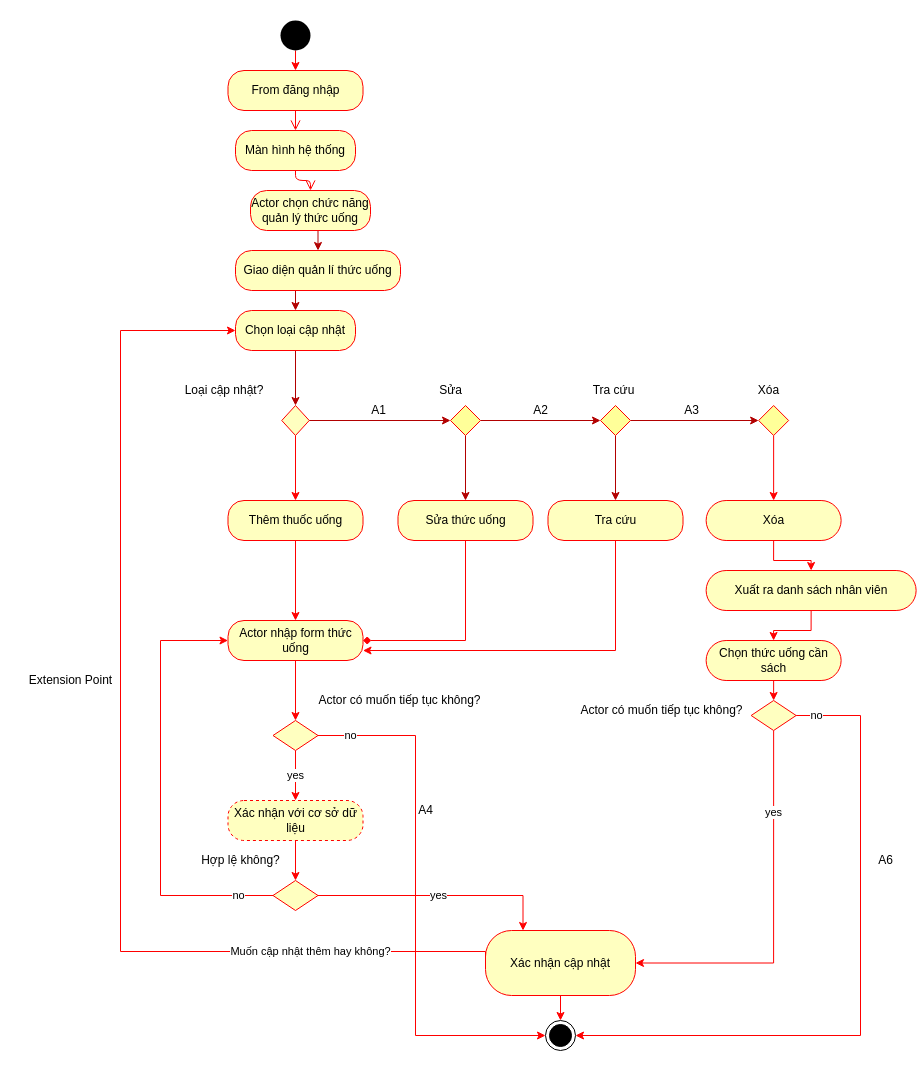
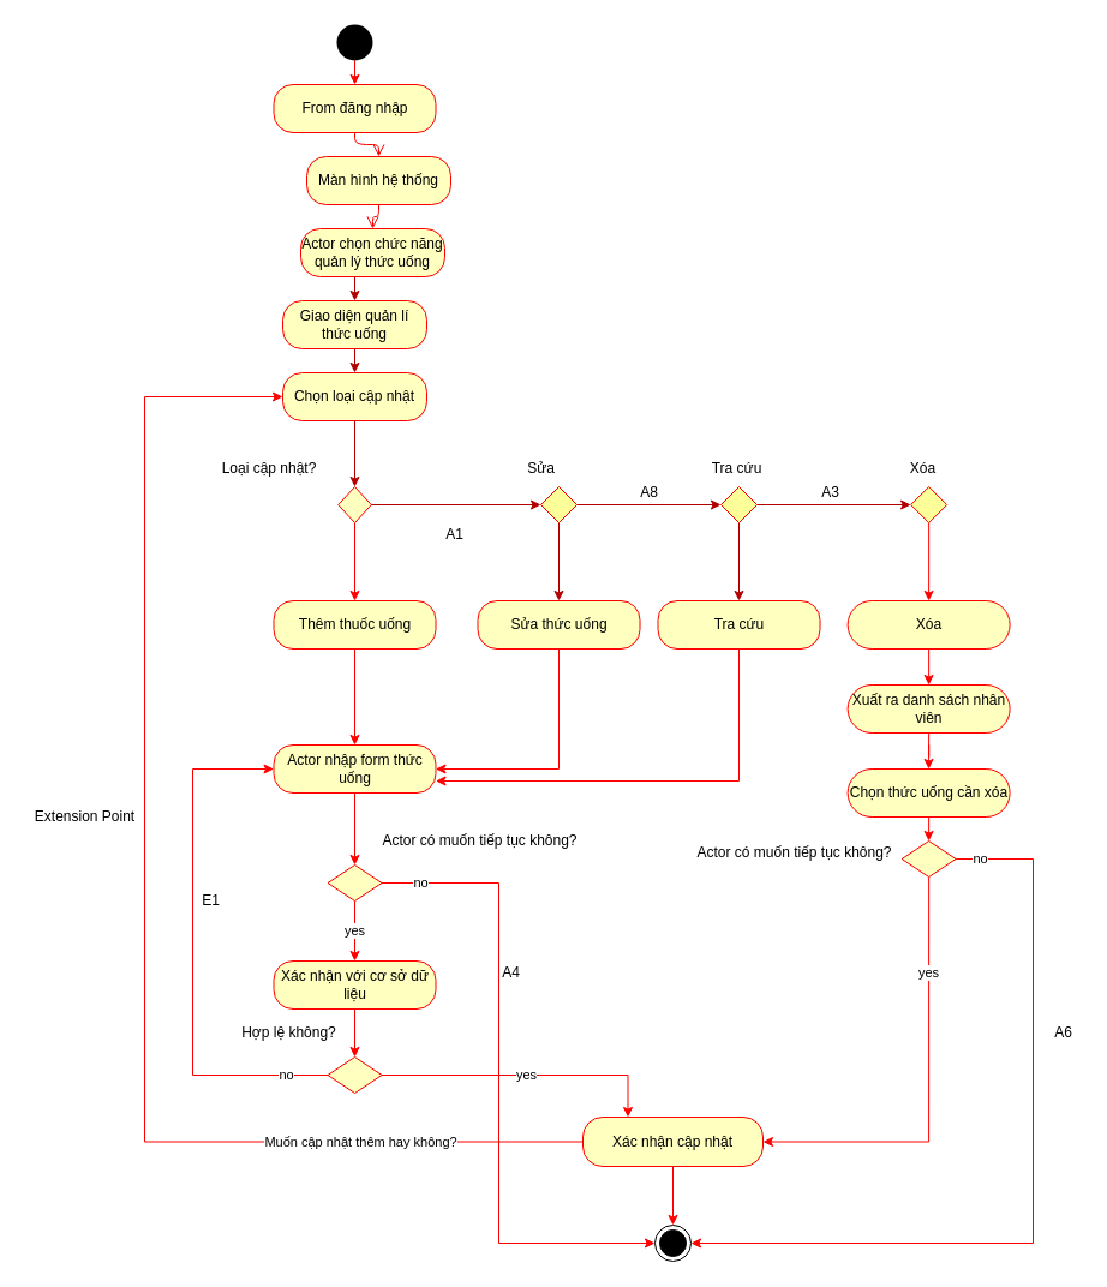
- <mxCell id="7" value="Màn hình hệ thống" style="rounded=1;whiteSpace=wrap;html=1;arcSize=40;fontColor=#000000;fillColor=#ffffc0;strokeColor=#ff0000;" vertex="1" parent="1"><mxGeometry x="235" y="130" width="120" height="40" as="geometry" /></mxCell>
+ <mxCell id="7" value="Màn hình hệ thống" style="rounded=1;whiteSpace=wrap;html=1;arcSize=40;fontColor=#000000;fillColor=#ffffc0;strokeColor=#ff0000;" vertex="1" parent="1"><mxGeometry x="255" y="130" width="120" height="40" as="geometry" /></mxCell>
- <mxCell id="10" value="Giao diện quản lí thức uống" style="rounded=1;whiteSpace=wrap;html=1;arcSize=40;fontColor=#000000;fillColor=#ffffc0;strokeColor=#ff0000;" vertex="1" parent="1"><mxGeometry x="235" y="250" width="165" height="40" as="geometry" /></mxCell>
+ <mxCell id="10" value="Giao diện quản lí thức uống" style="rounded=1;whiteSpace=wrap;html=1;arcSize=40;fontColor=#000000;fillColor=#ffffc0;strokeColor=#ff0000;" vertex="1" parent="1"><mxGeometry x="235" y="250" width="120" height="40" as="geometry" /></mxCell>
- <mxCell id="60" value="A1" style="text;html=1;align=center;verticalAlign=middle;resizable=0;points=[];autosize=1;" vertex="1" parent="1"><mxGeometry x="362.5" y="400" width="30" height="20" as="geometry" /></mxCell>
+ <mxCell id="60" value="A1" style="text;html=1;align=center;verticalAlign=middle;resizable=0;points=[];autosize=1;" vertex="1" parent="1"><mxGeometry x="362.5" y="435" width="30" height="20" as="geometry" /></mxCell>
- <mxCell id="61" value="A2" style="text;html=1;align=center;verticalAlign=middle;resizable=0;points=[];autosize=1;" vertex="1" parent="1"><mxGeometry x="525" y="400" width="30" height="20" as="geometry" /></mxCell>
+ <mxCell id="61" value="A8" style="text;html=1;align=center;verticalAlign=middle;resizable=0;points=[];autosize=1;" vertex="1" parent="1"><mxGeometry x="525" y="400" width="30" height="20" as="geometry" /></mxCell>
- <mxCell id="50" value="Xuất ra danh sách nhân viên" style="rounded=1;whiteSpace=wrap;html=1;arcSize=50;fontColor=#000000;fillColor=#ffffc0;strokeColor=#ff0000;" vertex="1" parent="1"><mxGeometry x="705.63" y="570" width="210" height="40" as="geometry" /></mxCell>
+ <mxCell id="50" value="Xuất ra danh sách nhân viên" style="rounded=1;whiteSpace=wrap;html=1;arcSize=50;fontColor=#000000;fillColor=#ffffc0;strokeColor=#ff0000;" vertex="1" parent="1"><mxGeometry x="705.63" y="570" width="135" height="40" as="geometry" /></mxCell>
- <mxCell id="33" style="edgeStyle=orthogonalEdgeStyle;rounded=0;orthogonalLoop=1;jettySize=auto;html=1;exitX=0.5;exitY=1;exitDx=0;exitDy=0;entryX=1;entryY=0.5;entryDx=0;entryDy=0;strokeColor=#ff0000;endArrow=diamond;" edge="1" parent="1" source="34" target="40"><mxGeometry relative="1" as="geometry" /></mxCell>
+ <mxCell id="33" style="edgeStyle=orthogonalEdgeStyle;rounded=0;orthogonalLoop=1;jettySize=auto;html=1;exitX=0.5;exitY=1;exitDx=0;exitDy=0;entryX=1;entryY=0.5;entryDx=0;entryDy=0;strokeColor=#ff0000;" edge="1" parent="1" source="34" target="40"><mxGeometry relative="1" as="geometry" /></mxCell>
- <mxCell id="52" value="&lt;span style=&quot;font-weight: 400&quot;&gt;Chọn thức uống cần sách&lt;/span&gt;" style="rounded=1;whiteSpace=wrap;html=1;arcSize=50;fontColor=#000000;fillColor=#ffffc0;strokeColor=#ff0000;fontStyle=1" vertex="1" parent="1"><mxGeometry x="705.63" y="640" width="135" height="40" as="geometry" /></mxCell>
+ <mxCell id="52" value="&lt;span style=&quot;font-weight: 400&quot;&gt;Chọn thức uống cần xóa&lt;/span&gt;" style="rounded=1;whiteSpace=wrap;html=1;arcSize=50;fontColor=#000000;fillColor=#ffffc0;strokeColor=#ff0000;fontStyle=1" vertex="1" parent="1"><mxGeometry x="705.63" y="640" width="135" height="40" as="geometry" /></mxCell>
+ <mxCell id="65" value="E1" style="text;html=1;align=center;verticalAlign=middle;resizable=0;points=[];autosize=1;" vertex="1" parent="1"><mxGeometry x="160" y="740" width="30" height="20" as="geometry" /></mxCell>
- <mxCell id="42" value="Xác nhận với cơ sở dữ liệu" style="rounded=1;whiteSpace=wrap;html=1;arcSize=40;fontColor=#000000;fillColor=#ffffc0;strokeColor=#ff0000;dashed=1;" vertex="1" parent="1"><mxGeometry x="227.5" y="800" width="135" height="40" as="geometry" /></mxCell>
+ <mxCell id="42" value="Xác nhận với cơ sở dữ liệu" style="rounded=1;whiteSpace=wrap;html=1;arcSize=40;fontColor=#000000;fillColor=#ffffc0;strokeColor=#ff0000;" vertex="1" parent="1"><mxGeometry x="227.5" y="800" width="135" height="40" as="geometry" /></mxCell>
- <mxCell id="48" value="Xác nhận cập nhật" style="rounded=1;whiteSpace=wrap;html=1;arcSize=40;fontColor=#000000;fillColor=#ffffc0;strokeColor=#ff0000;" vertex="1" parent="1"><mxGeometry x="485" y="930" width="150" height="65" as="geometry" /></mxCell>
+ <mxCell id="48" value="Xác nhận cập nhật" style="rounded=1;whiteSpace=wrap;html=1;arcSize=40;fontColor=#000000;fillColor=#ffffc0;strokeColor=#ff0000;" vertex="1" parent="1"><mxGeometry x="485" y="930" width="150" height="41" as="geometry" /></mxCell>
